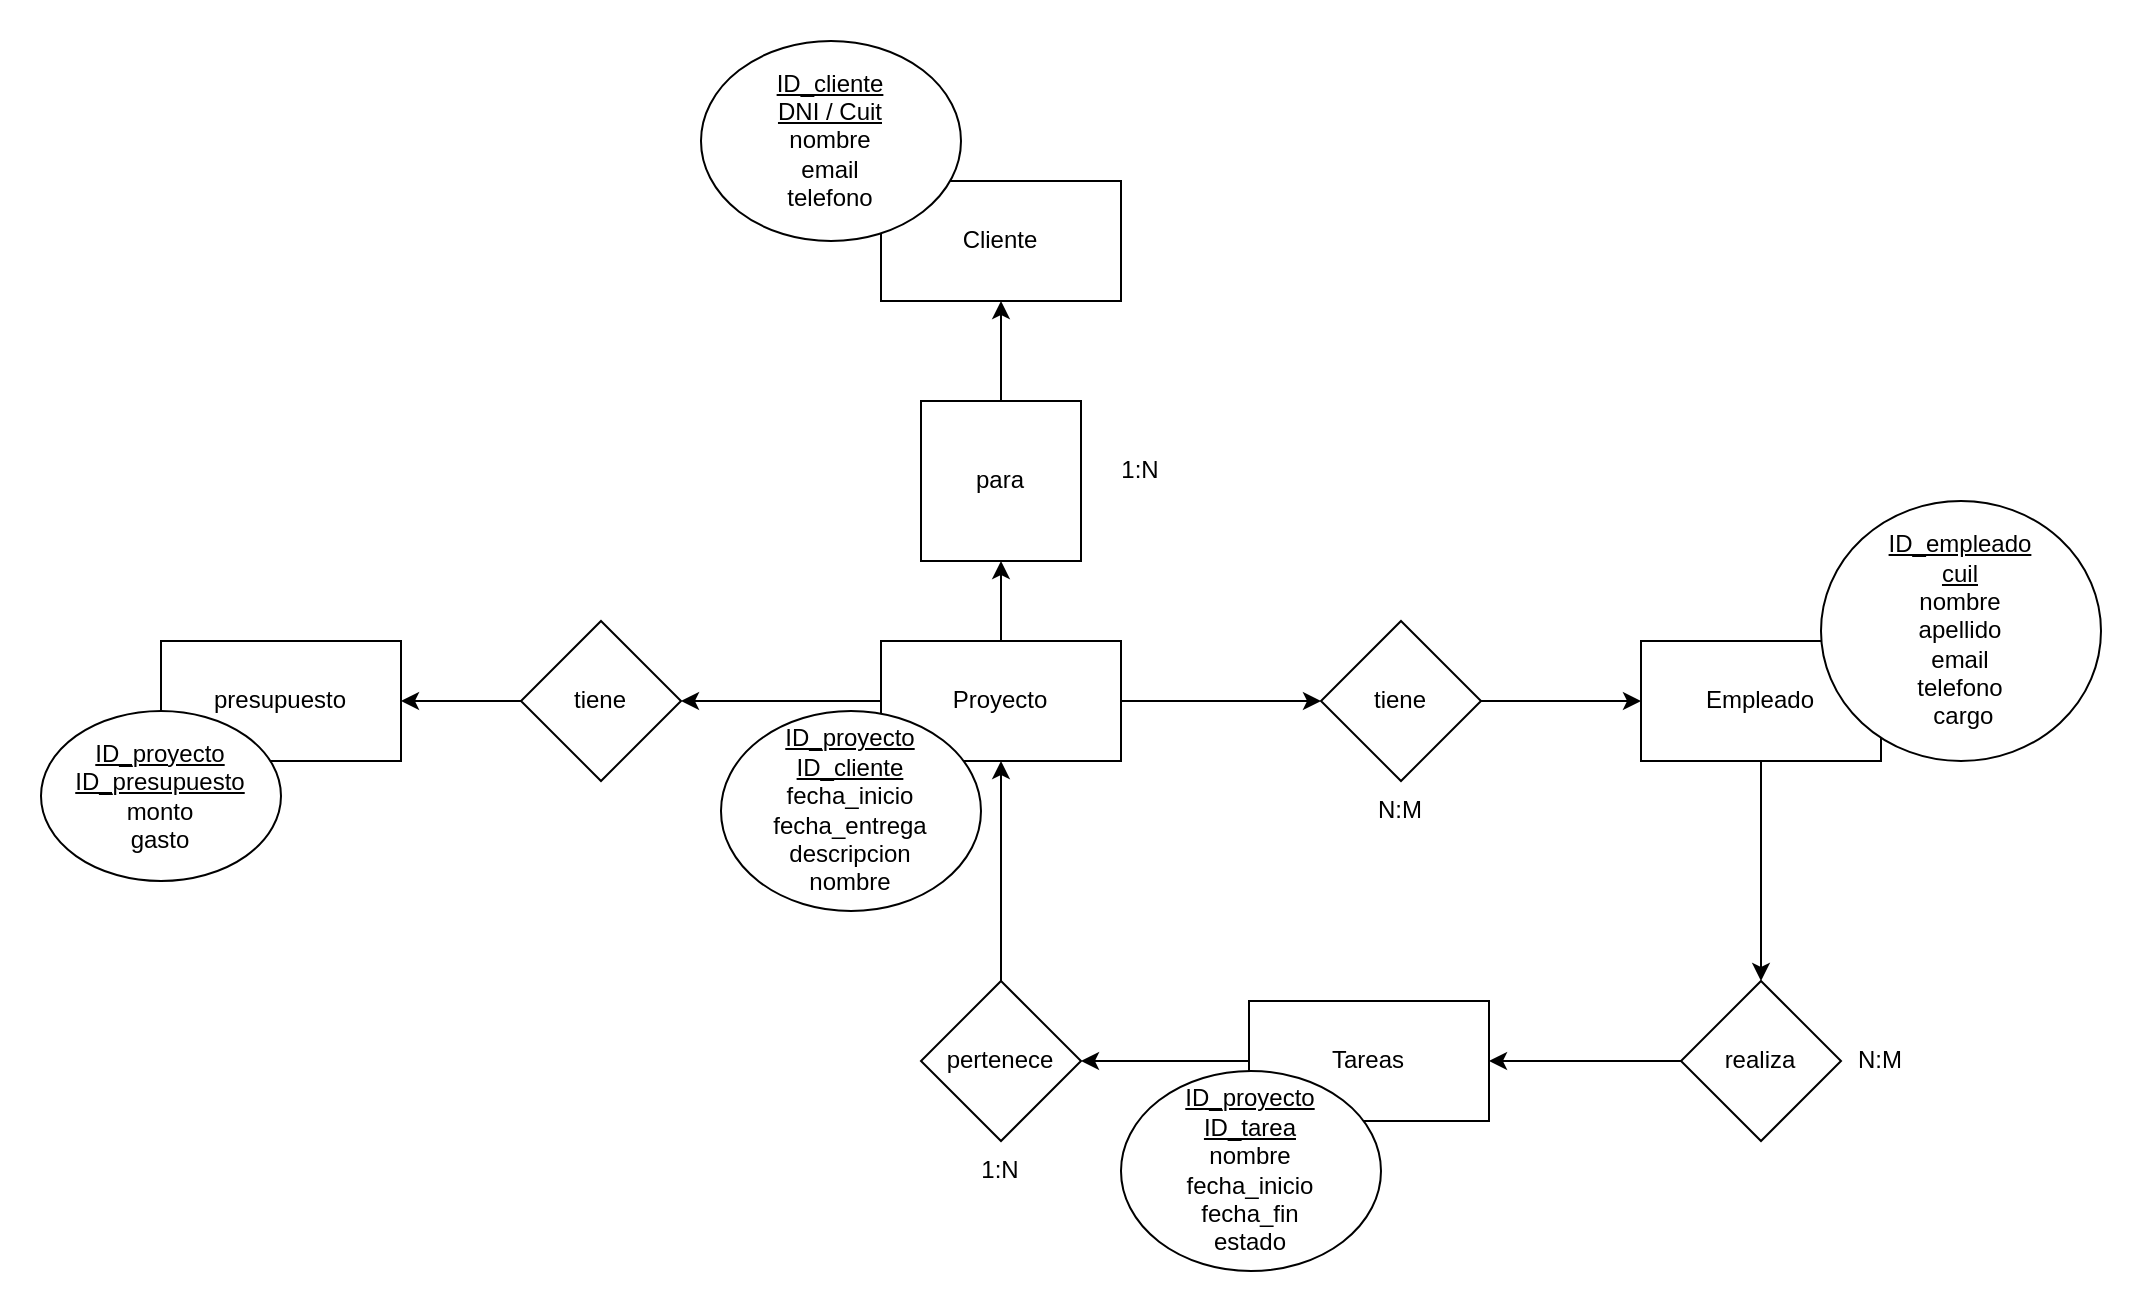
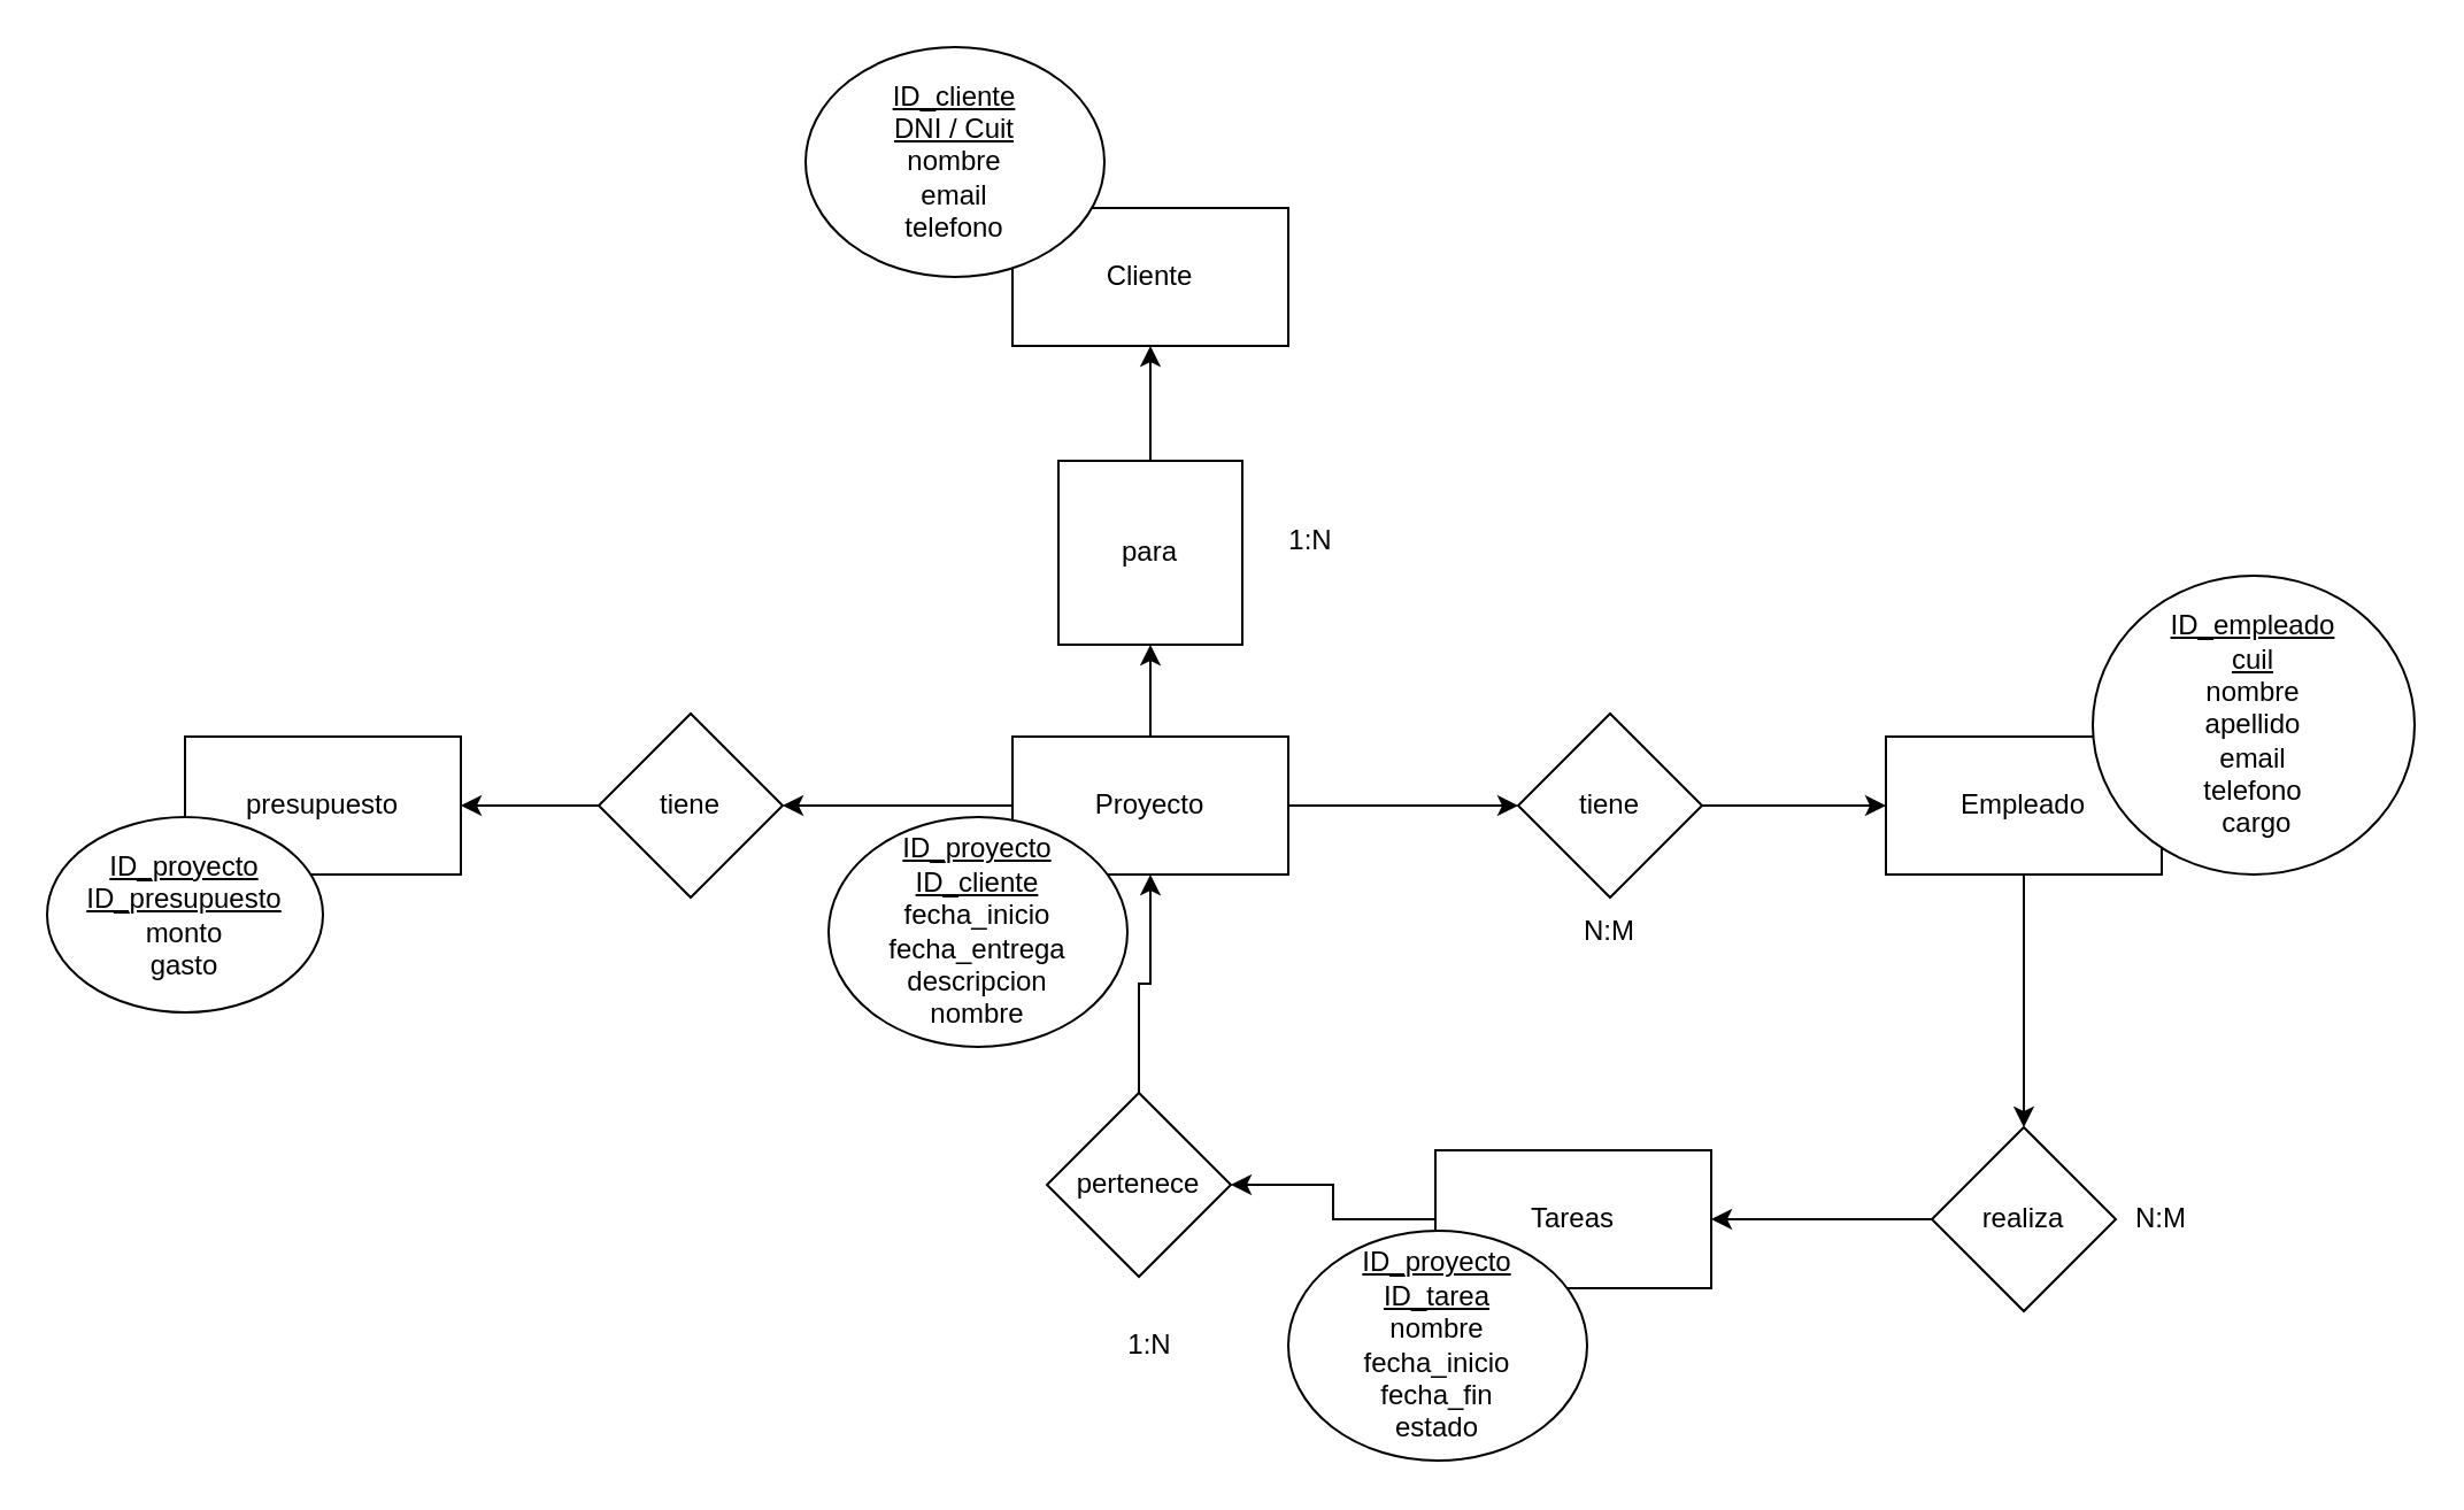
- <mxCell id="11" value="pertenece" style="rhombus;whiteSpace=wrap;html=1;rounded=0;" vertex="1" parent="1"><mxGeometry x="460" y="490" width="80" height="80" as="geometry" /></mxCell>
+ <mxCell id="11" value="pertenece" style="rhombus;whiteSpace=wrap;html=1;rounded=0;" vertex="1" parent="1"><mxGeometry x="455" y="475" width="80" height="80" as="geometry" /></mxCell>
